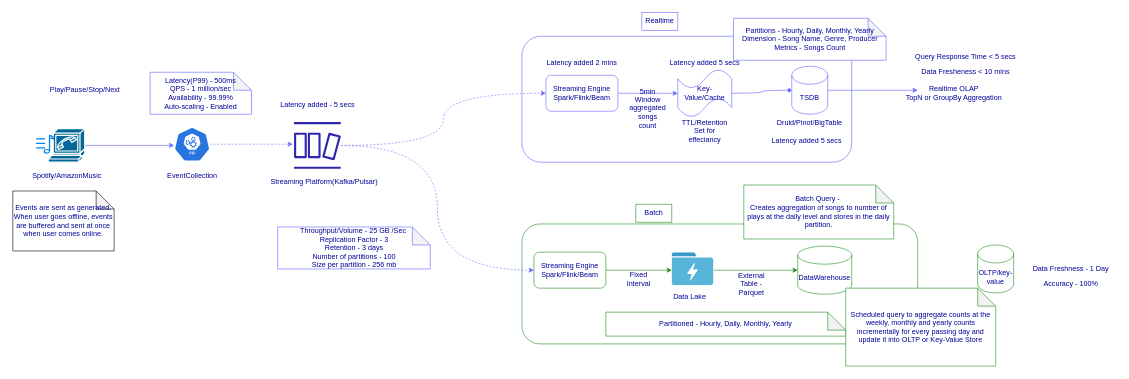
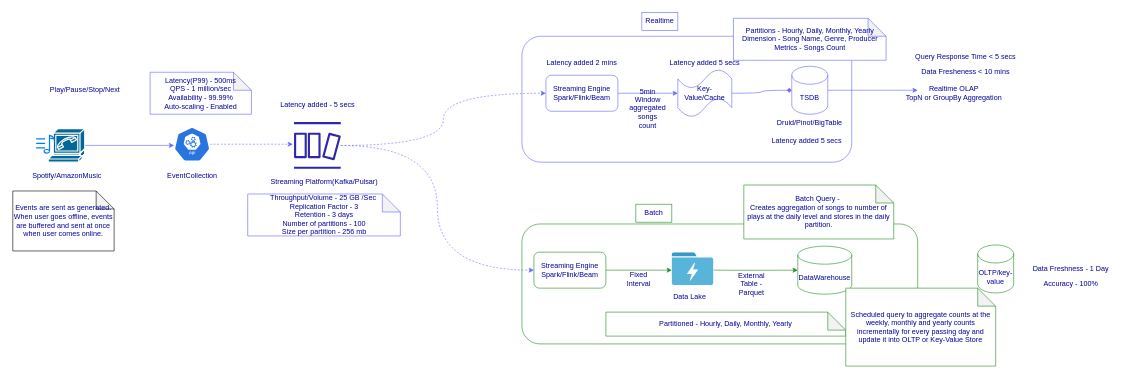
- <mxCell id="30" value="TTL/Retention Set for effeciancy" style="text;html=1;strokeColor=none;fillColor=none;align=center;verticalAlign=middle;whiteSpace=wrap;rounded=0;fontColor=#000099;" vertex="1" parent="1"><mxGeometry x="1144" y="203" width="60" height="30" as="geometry" /></mxCell>
- <mxCell id="16" value="Throughput/Volume - 25 GB /Sec&amp;nbsp;&lt;br&gt;Replication Factor - 3&lt;br&gt;Retention - 3 days&lt;br&gt;Number of partitions - 100&lt;br&gt;Size per partition - 256 mb" style="shape=note;whiteSpace=wrap;html=1;backgroundOutline=1;darkOpacity=0.05;strokeColor=#6666FF;fontColor=#000099;" vertex="1" parent="1"><mxGeometry x="461.75" y="378" width="254.5" height="70" as="geometry" /></mxCell>
+ <mxCell id="16" value="Throughput/Volume - 25 GB /Sec&amp;nbsp;&lt;br&gt;Replication Factor - 3&lt;br&gt;Retention - 3 days&lt;br&gt;Number of partitions - 100&lt;br&gt;Size per partition - 256 mb" style="shape=note;whiteSpace=wrap;html=1;backgroundOutline=1;darkOpacity=0.05;strokeColor=#6666FF;fontColor=#000099;" vertex="1" parent="1"><mxGeometry x="411.75" y="323" width="254.5" height="70" as="geometry" /></mxCell>
